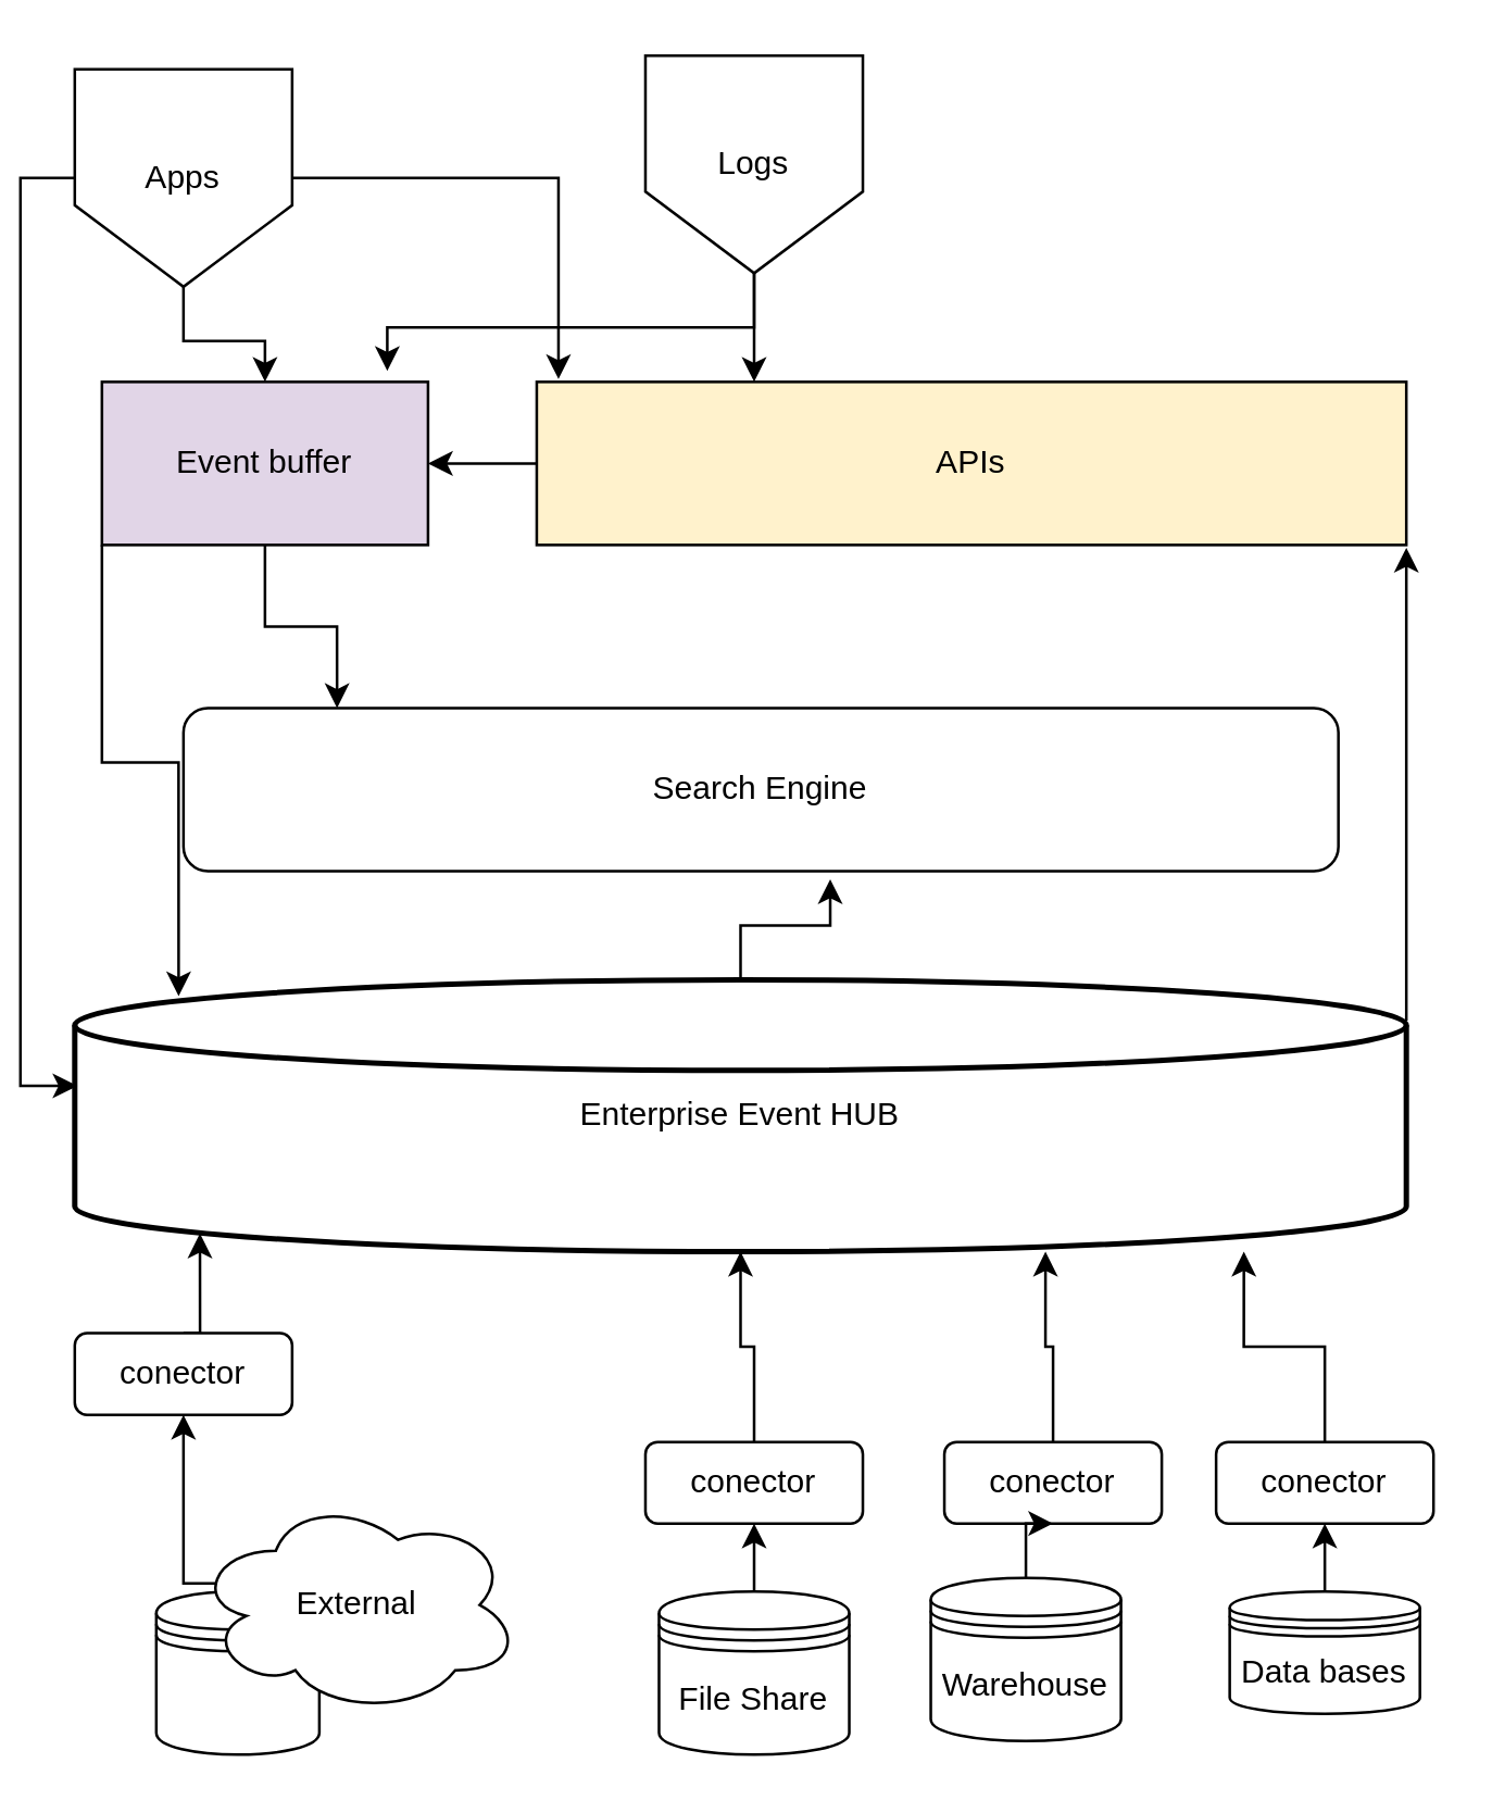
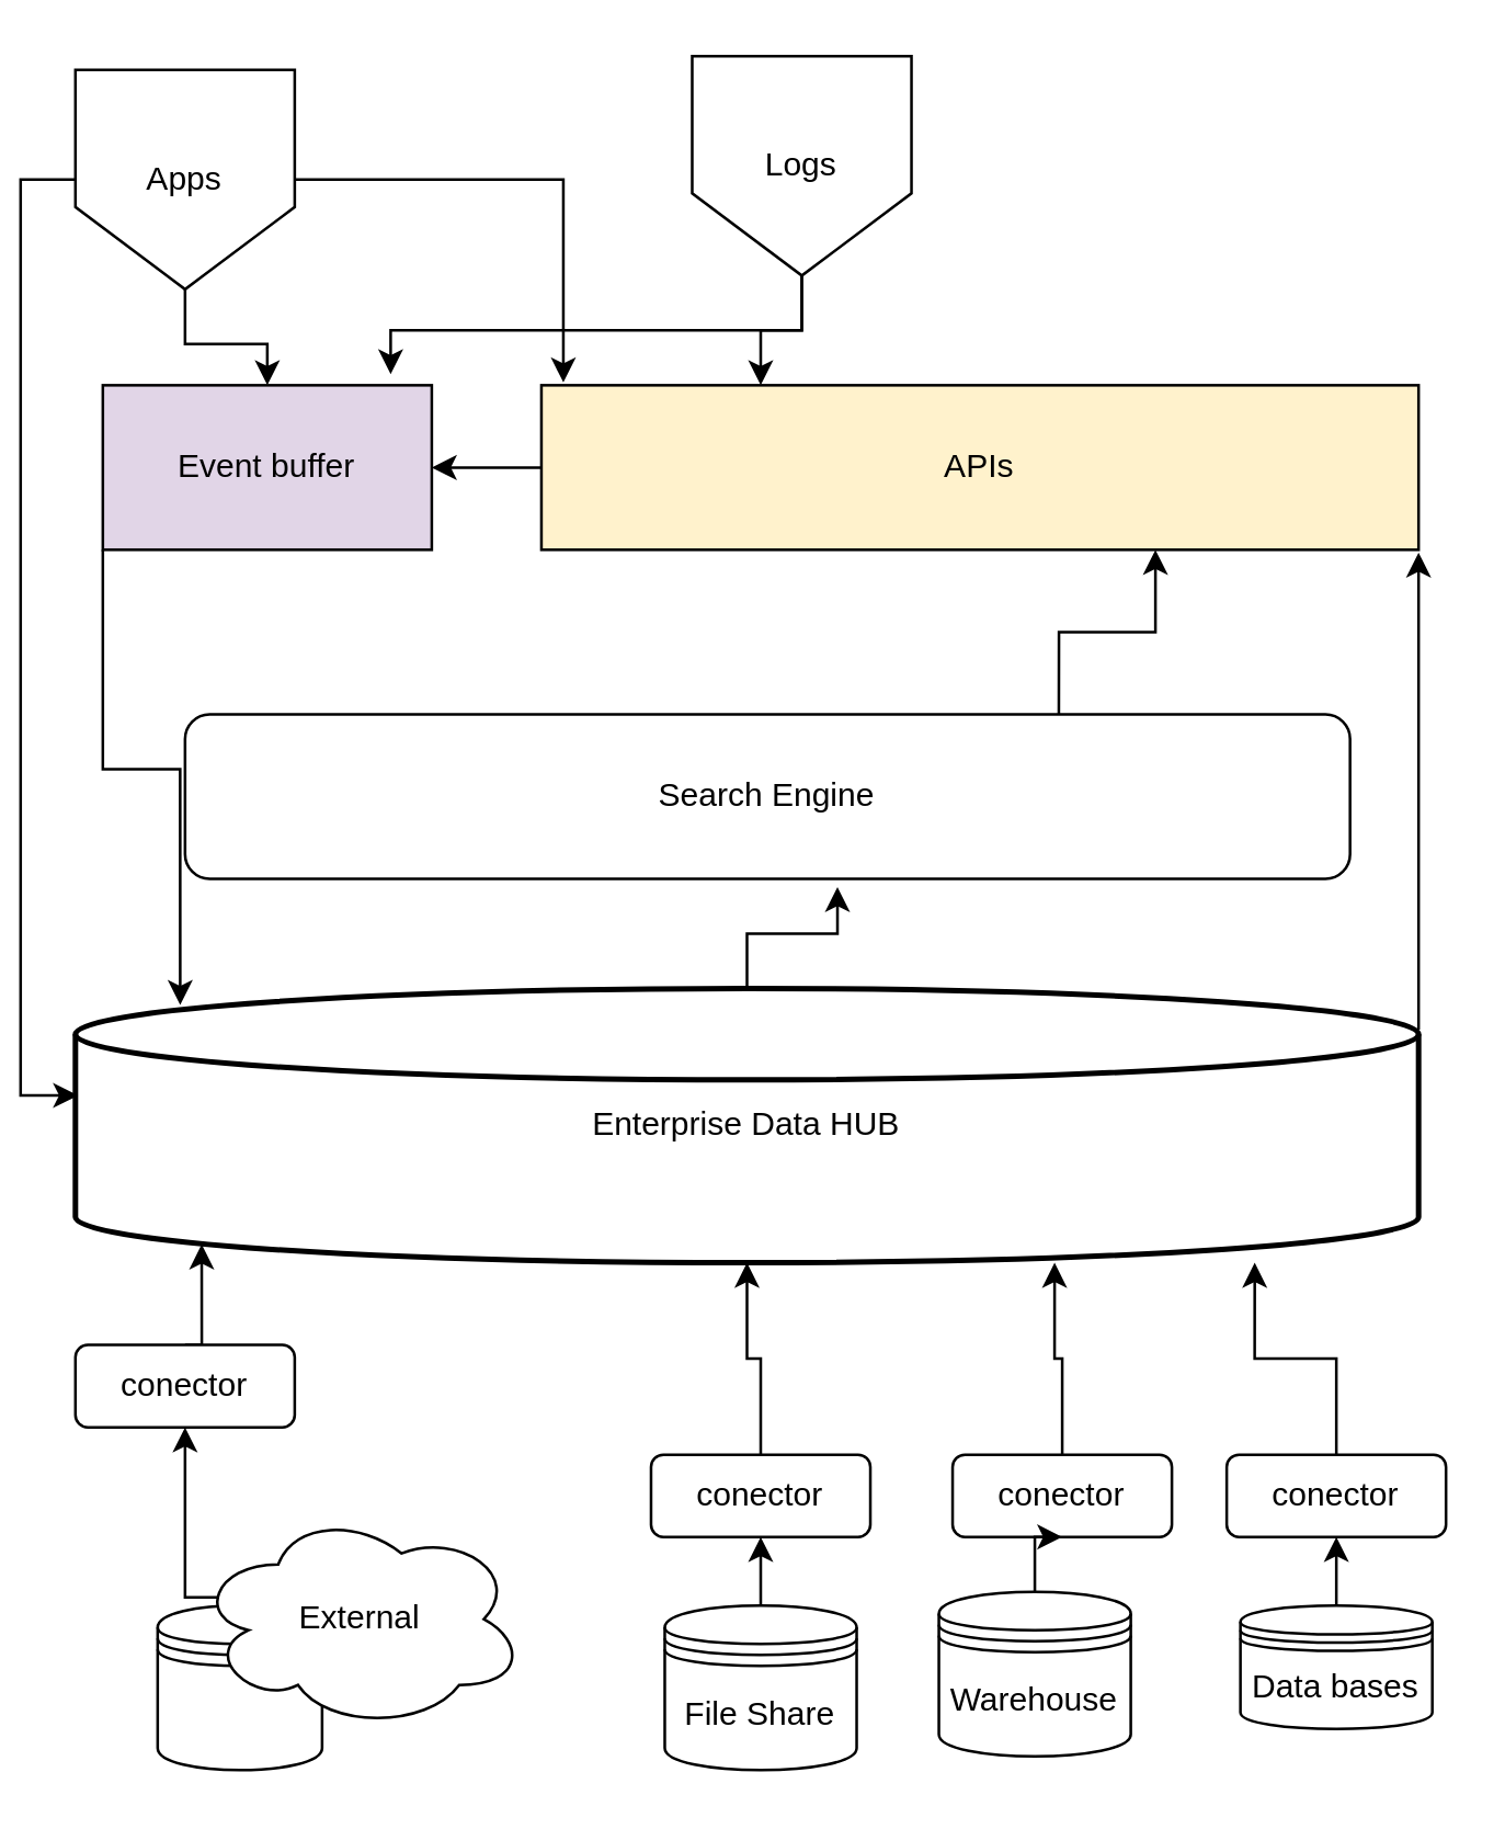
- <mxCell id="33" value="Logs" style="shape=offPageConnector;whiteSpace=wrap;html=1;" vertex="1" parent="1"><mxGeometry x="230" y="20" width="80" height="80" as="geometry" /></mxCell>
+ <mxCell id="33" value="Logs" style="shape=offPageConnector;whiteSpace=wrap;html=1;" vertex="1" parent="1"><mxGeometry x="245" y="20" width="80" height="80" as="geometry" /></mxCell>
- <mxCell id="28" style="edgeStyle=orthogonalEdgeStyle;rounded=0;orthogonalLoop=1;jettySize=auto;html=1;exitX=0.5;exitY=1;exitDx=0;exitDy=0;entryX=0.133;entryY=0;entryDx=0;entryDy=0;entryPerimeter=0;" parent="1" source="29" target="25" edge="1"><mxGeometry relative="1" as="geometry" /></mxCell>
+ <mxCell id="23" style="edgeStyle=orthogonalEdgeStyle;rounded=0;orthogonalLoop=1;jettySize=auto;html=1;exitX=0.75;exitY=0;exitDx=0;exitDy=0;entryX=0.7;entryY=1;entryDx=0;entryDy=0;entryPerimeter=0;" parent="1" source="25" target="27" edge="1"><mxGeometry relative="1" as="geometry" /></mxCell>
- <mxCell id="3" value="Enterprise Event HUB" style="strokeWidth=2;html=1;shape=mxgraph.flowchart.database;whiteSpace=wrap;align=center;" parent="1" vertex="1"><mxGeometry x="20" y="360" width="490" height="100" as="geometry" /></mxCell>
+ <mxCell id="3" value="Enterprise Data HUB" style="strokeWidth=2;html=1;shape=mxgraph.flowchart.database;whiteSpace=wrap;align=center;" parent="1" vertex="1"><mxGeometry x="20" y="360" width="490" height="100" as="geometry" /></mxCell>
